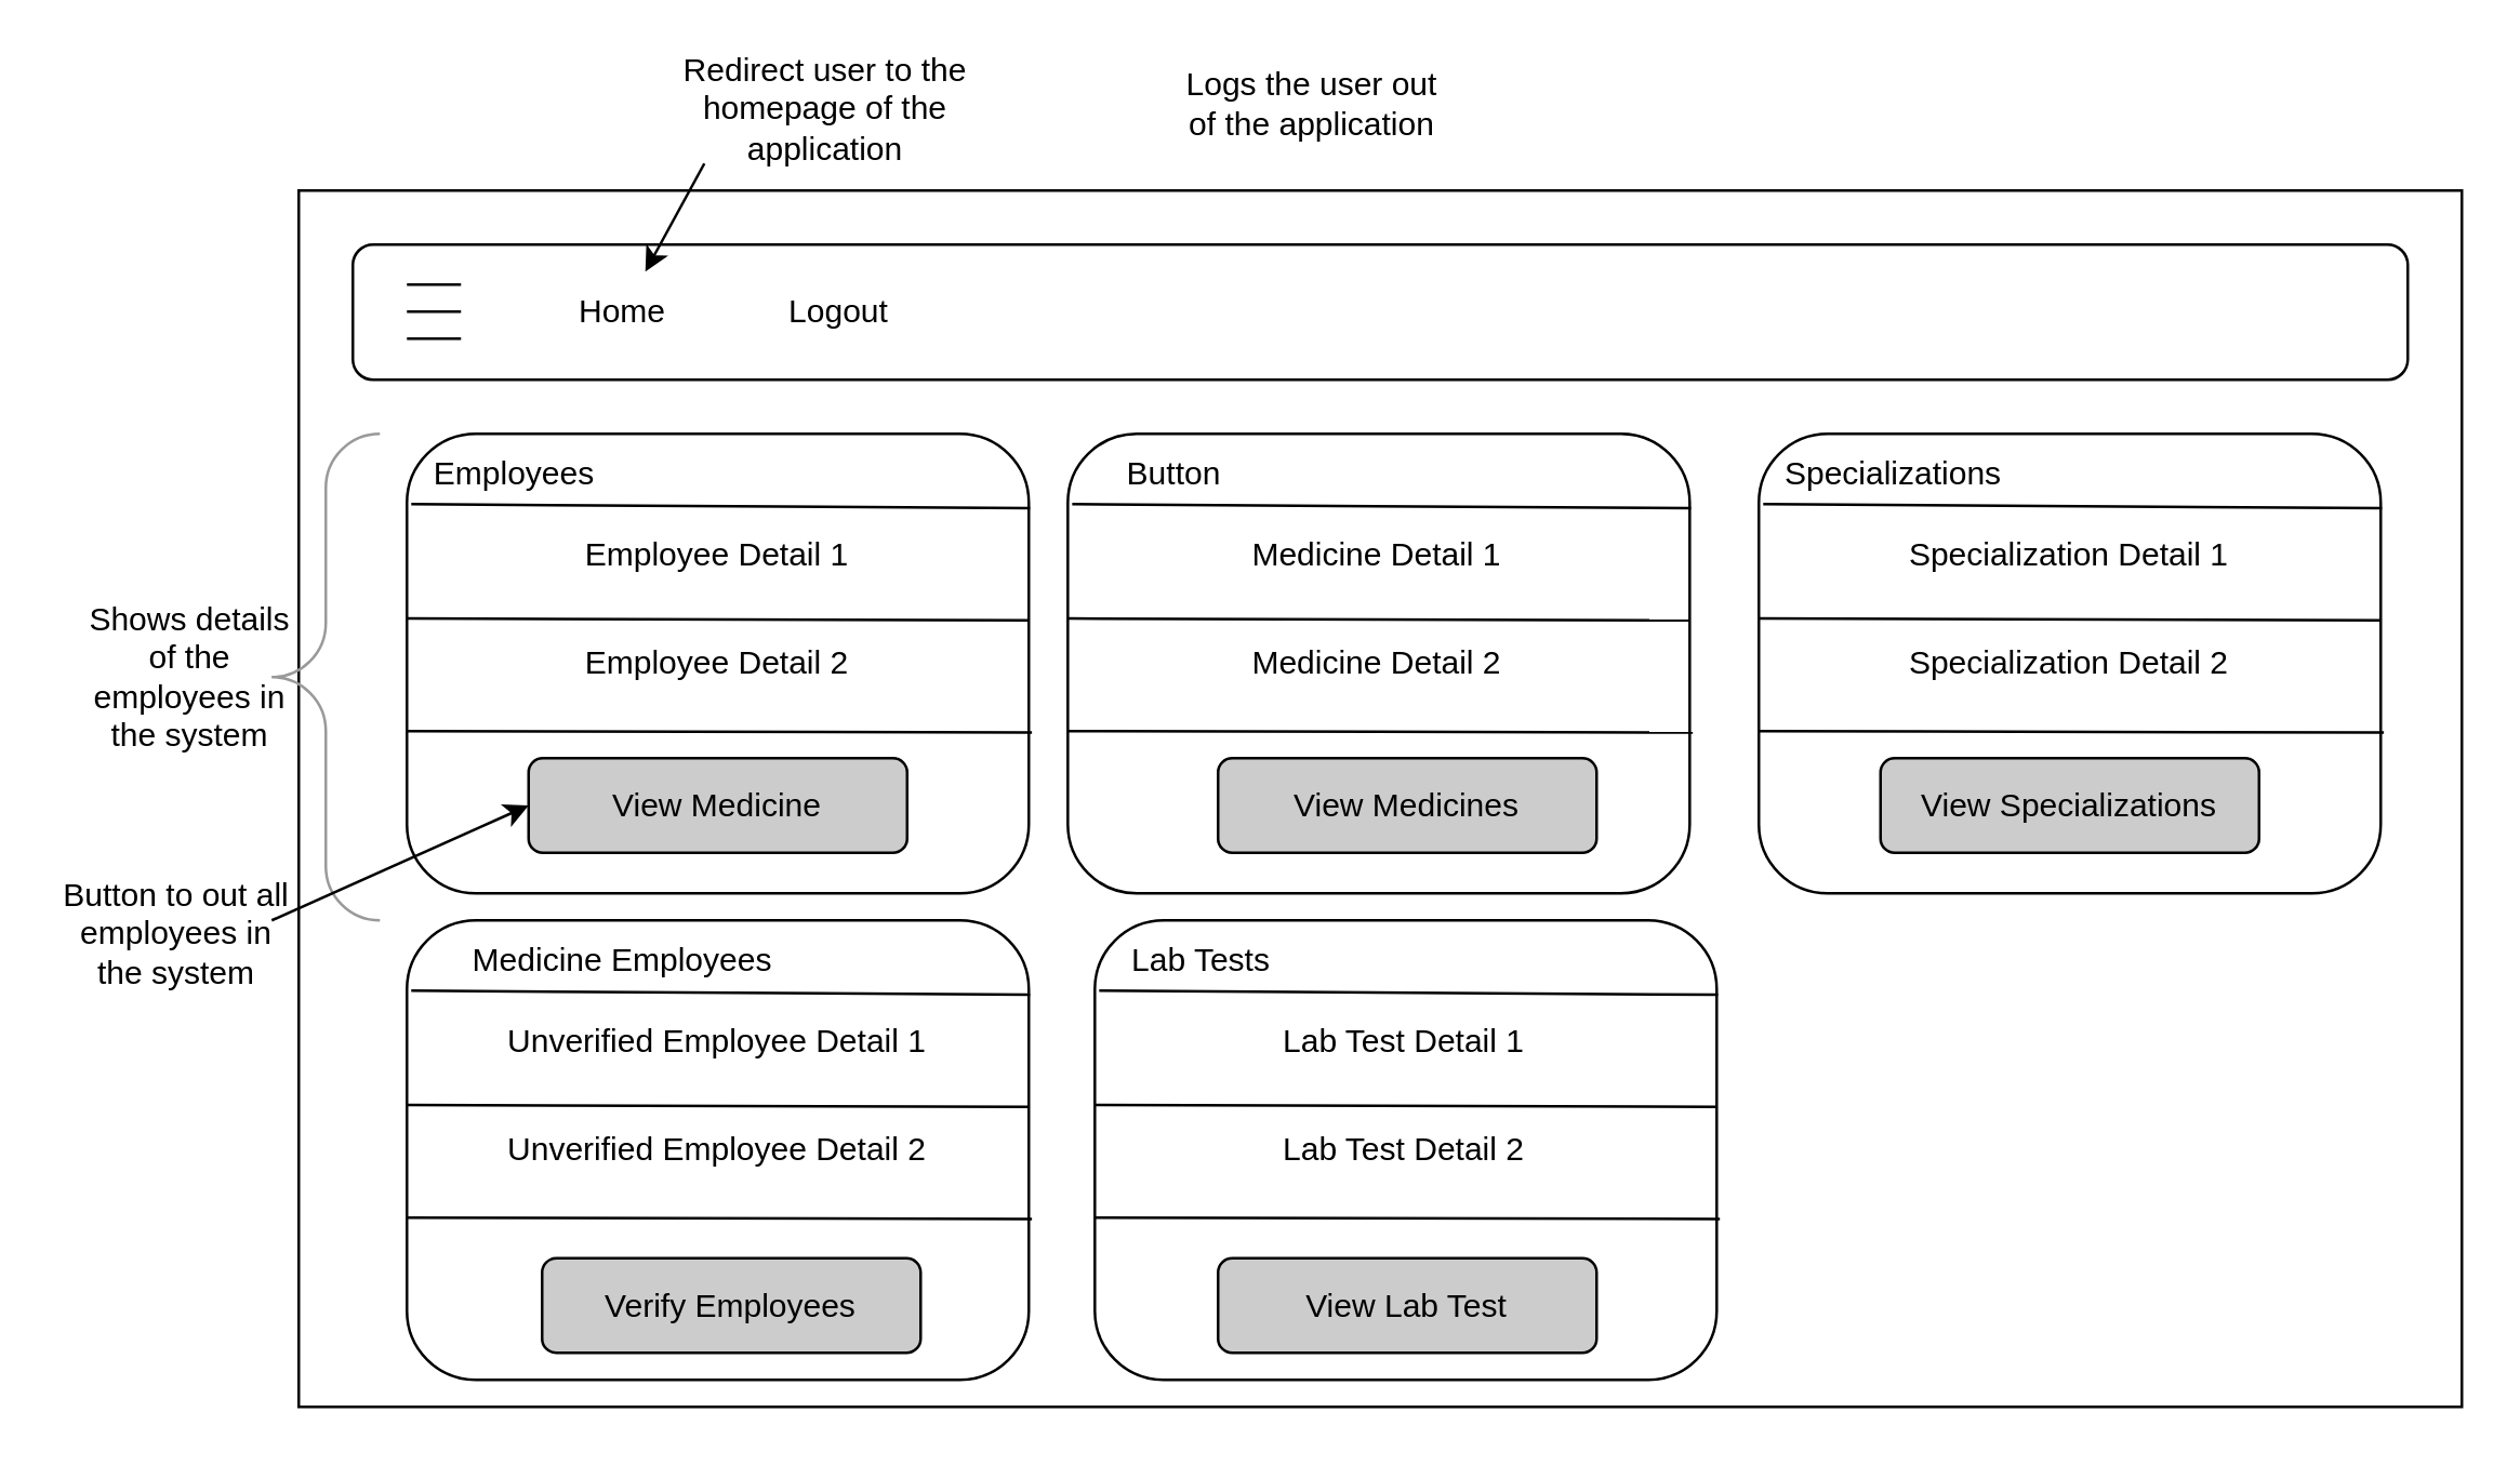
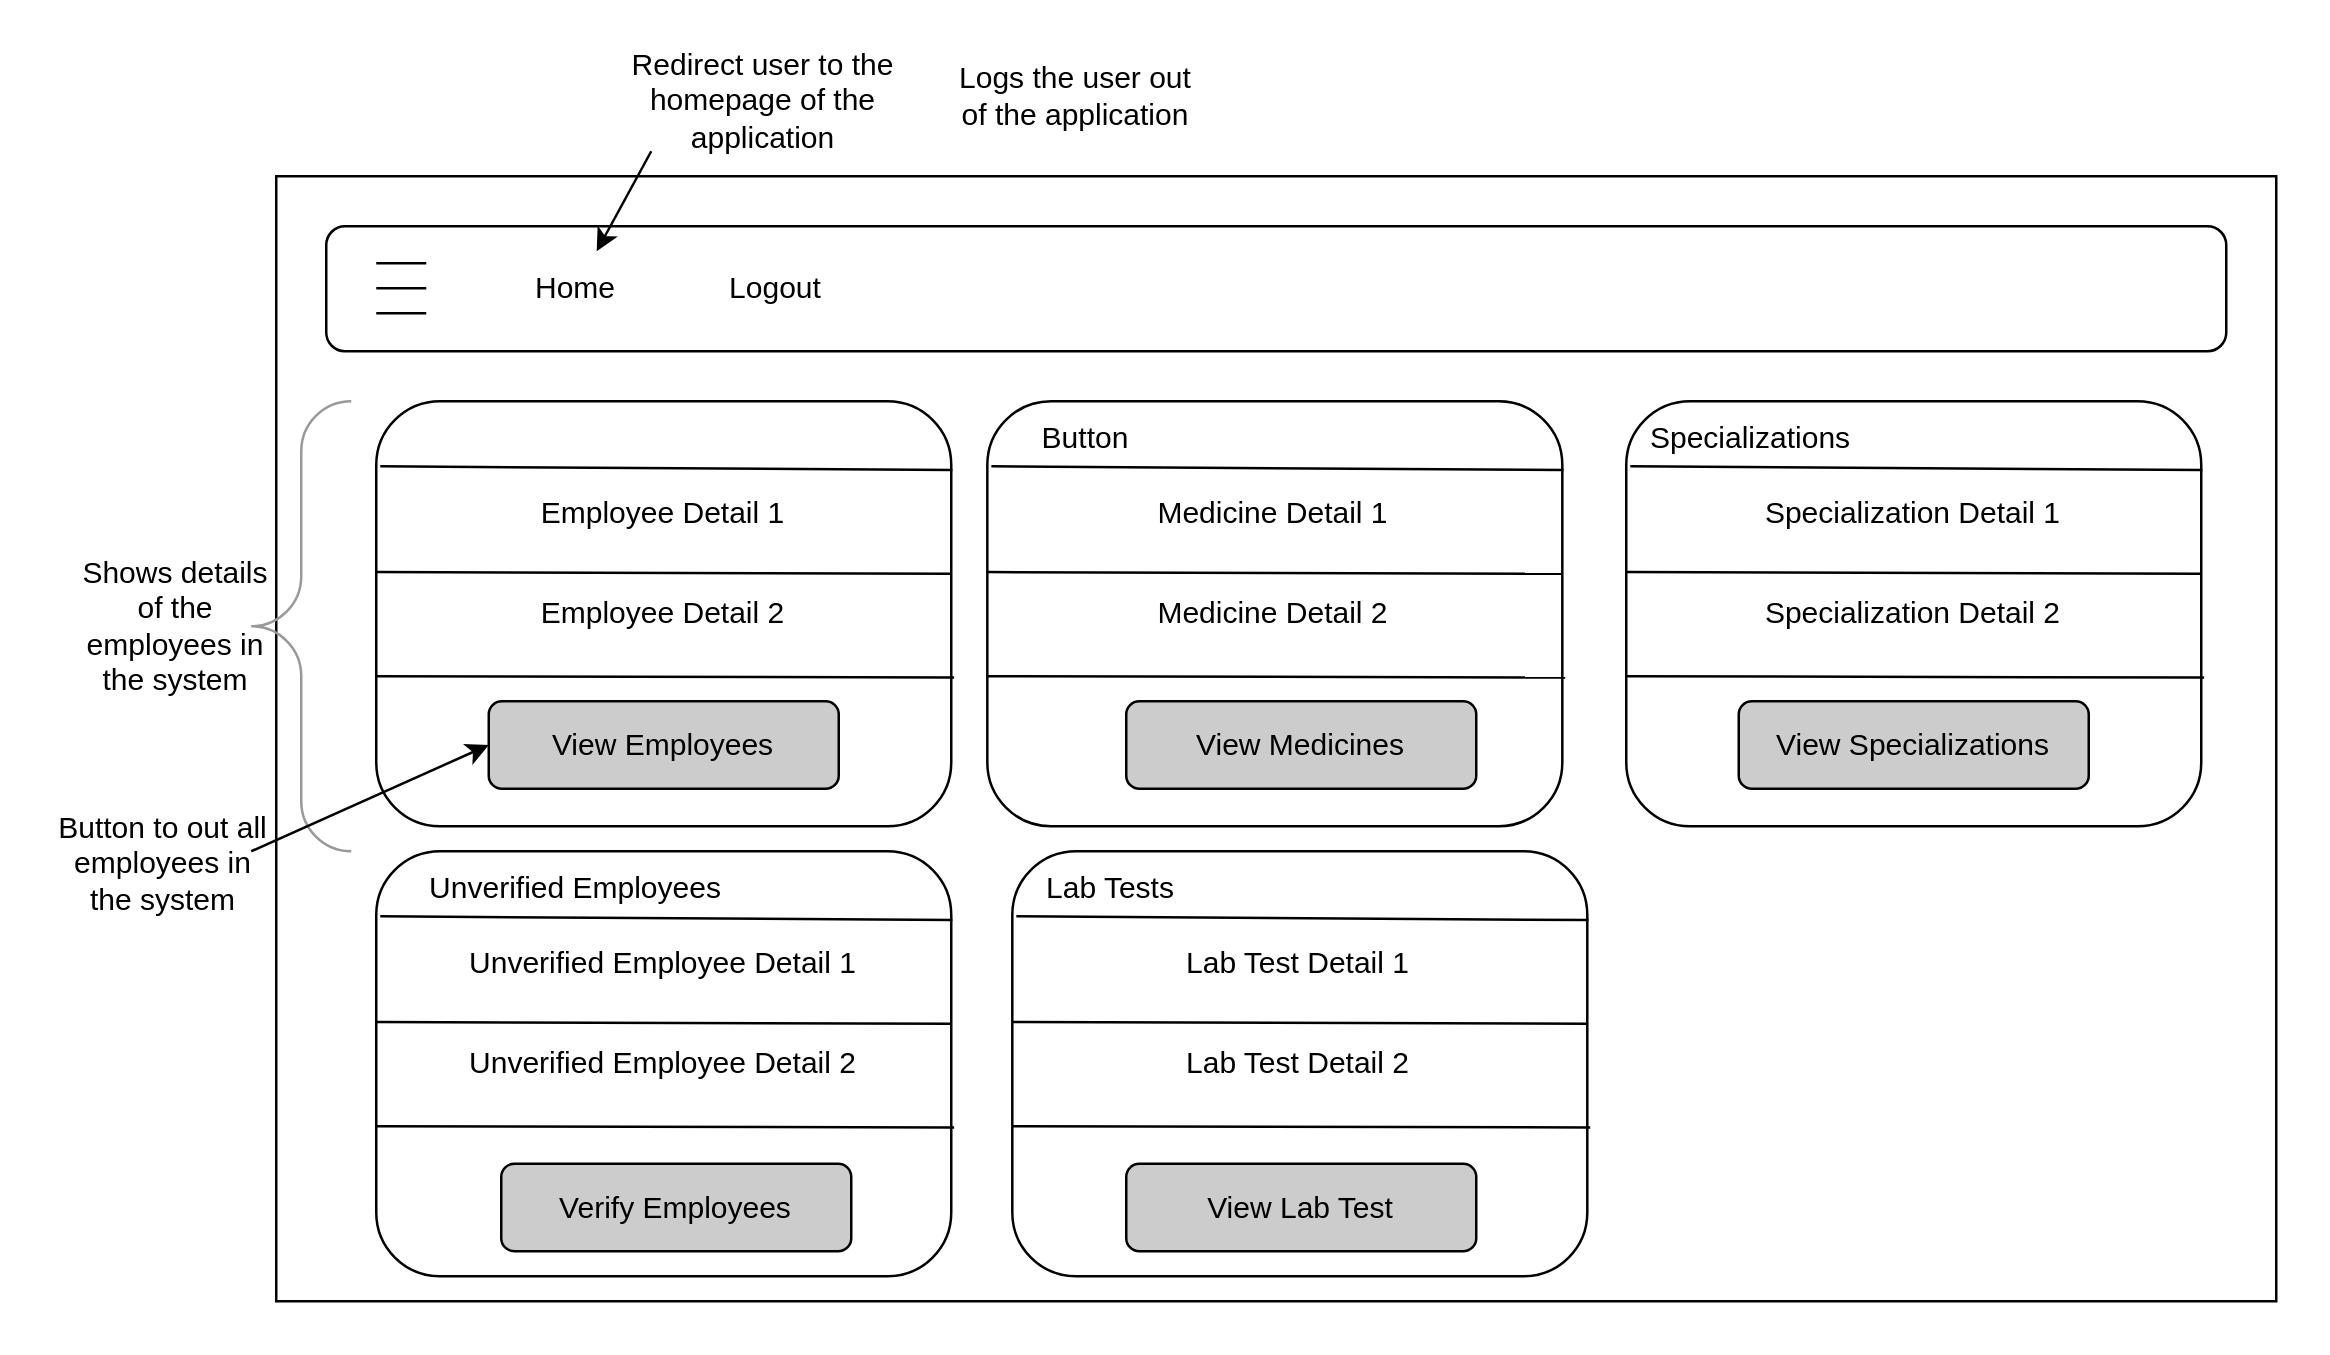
- <mxCell id="18" value="Logs the user out of the application" style="text;html=1;align=center;verticalAlign=middle;whiteSpace=wrap;rounded=0;" vertex="1" parent="1"><mxGeometry x="435" y="20" width="100" height="35" as="geometry" /></mxCell>
+ <mxCell id="18" value="Logs the user out of the application" style="text;html=1;align=center;verticalAlign=middle;whiteSpace=wrap;rounded=0;" vertex="1" parent="1"><mxGeometry x="380" y="20" width="100" height="35" as="geometry" /></mxCell>
- <mxCell id="5" value="Employees" style="text;html=1;align=center;verticalAlign=middle;whiteSpace=wrap;rounded=0;" vertex="1" parent="1"><mxGeometry x="160" y="160" width="60" height="30" as="geometry" /></mxCell>
- <mxCell id="28" value="View Medicine" style="rounded=1;whiteSpace=wrap;html=1;fillColor=#CCCCCC;strokeColor=#000000;" vertex="1" parent="1"><mxGeometry x="195" y="280" width="140" height="35" as="geometry" /></mxCell>
+ <mxCell id="28" value="View Employees" style="rounded=1;whiteSpace=wrap;html=1;fillColor=#CCCCCC;strokeColor=#000000;" vertex="1" parent="1"><mxGeometry x="195" y="280" width="140" height="35" as="geometry" /></mxCell>
- <mxCell id="23" value="Medicine Employees" style="text;html=1;align=center;verticalAlign=middle;whiteSpace=wrap;rounded=0;" vertex="1" parent="1"><mxGeometry x="160" y="340" width="140" height="30" as="geometry" /></mxCell>
+ <mxCell id="23" value="Unverified Employees" style="text;html=1;align=center;verticalAlign=middle;whiteSpace=wrap;rounded=0;" vertex="1" parent="1"><mxGeometry x="160" y="340" width="140" height="30" as="geometry" /></mxCell>
